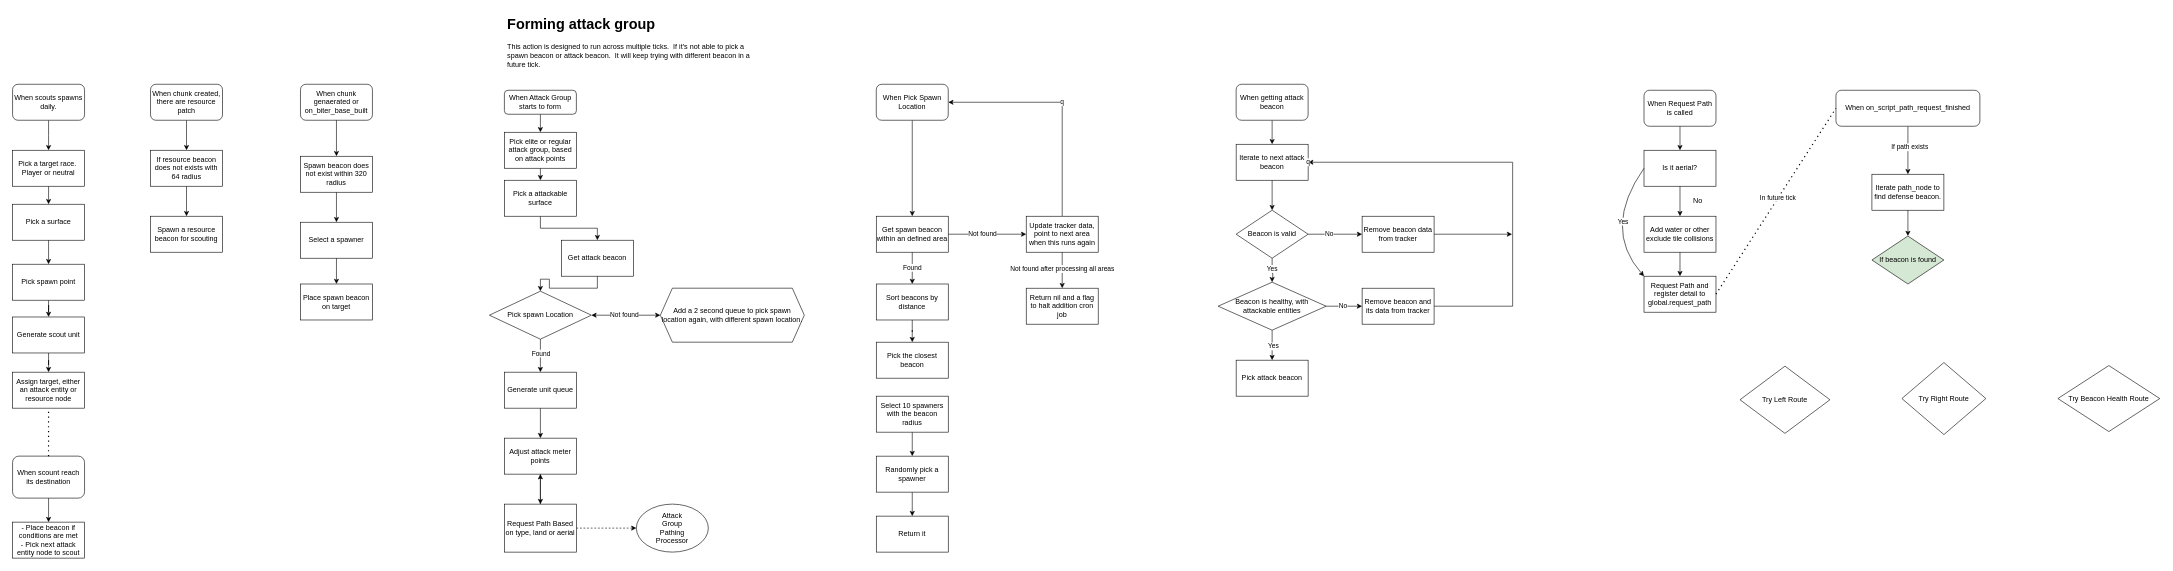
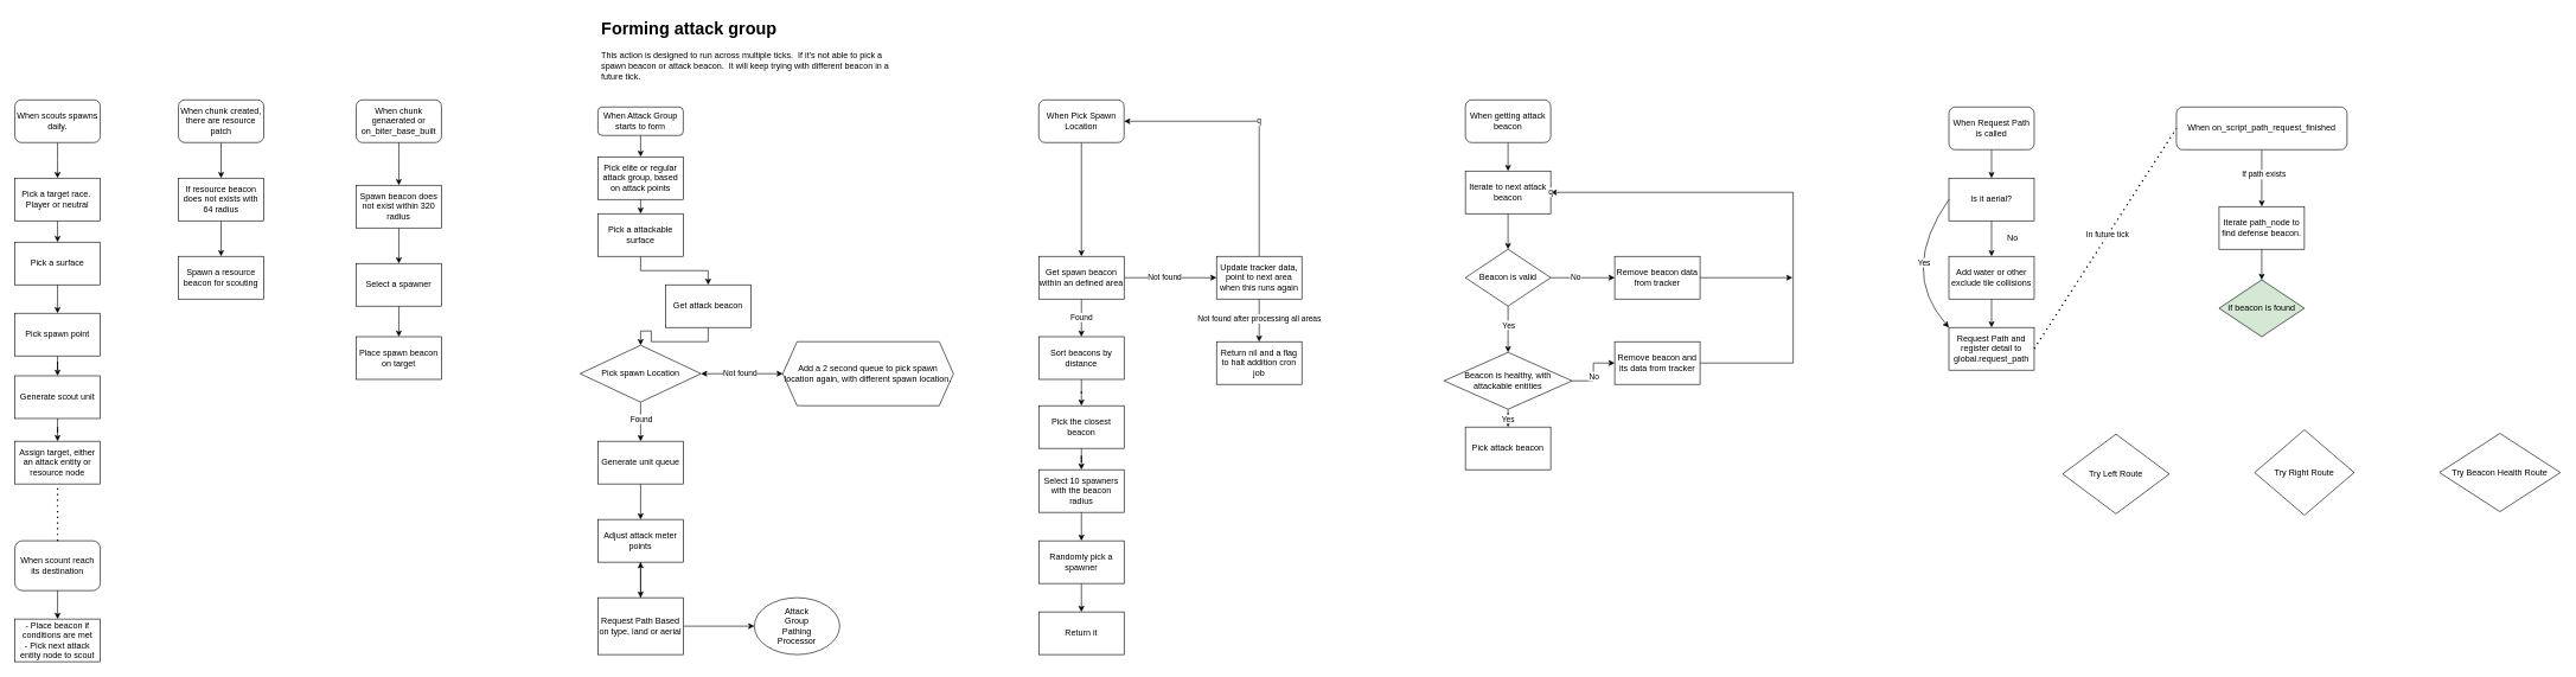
- <mxCell id="104" value="Beacon is healthy, with attackable entities" style="rhombus;whiteSpace=wrap;html=1;" parent="1" vertex="1"><mxGeometry x="2030" y="470" width="180" height="80" as="geometry" /></mxCell>
+ <mxCell id="104" value="Beacon is healthy, with attackable entities" style="rhombus;whiteSpace=wrap;html=1;" parent="1" vertex="1"><mxGeometry x="2030" y="495" width="180" height="80" as="geometry" /></mxCell>
+ <mxCell id="26" style="edgeStyle=orthogonalEdgeStyle;rounded=0;orthogonalLoop=1;jettySize=auto;html=1;" parent="1" source="27" target="29" edge="1"><mxGeometry relative="1" as="geometry"><mxPoint x="1520" y="690" as="targetPoint" /></mxGeometry></mxCell>
- <mxCell id="86" style="edgeStyle=orthogonalEdgeStyle;rounded=0;orthogonalLoop=1;jettySize=auto;html=1;exitX=1;exitY=0.5;exitDx=0;exitDy=0;dashed=1;" parent="1" source="87" target="88" edge="1"><mxGeometry relative="1" as="geometry"><mxPoint x="1010" y="880" as="targetPoint" /></mxGeometry></mxCell>
+ <mxCell id="86" style="edgeStyle=orthogonalEdgeStyle;rounded=0;orthogonalLoop=1;jettySize=auto;html=1;exitX=1;exitY=0.5;exitDx=0;exitDy=0;" parent="1" source="87" target="88" edge="1"><mxGeometry relative="1" as="geometry"><mxPoint x="1010" y="880" as="targetPoint" /></mxGeometry></mxCell>
